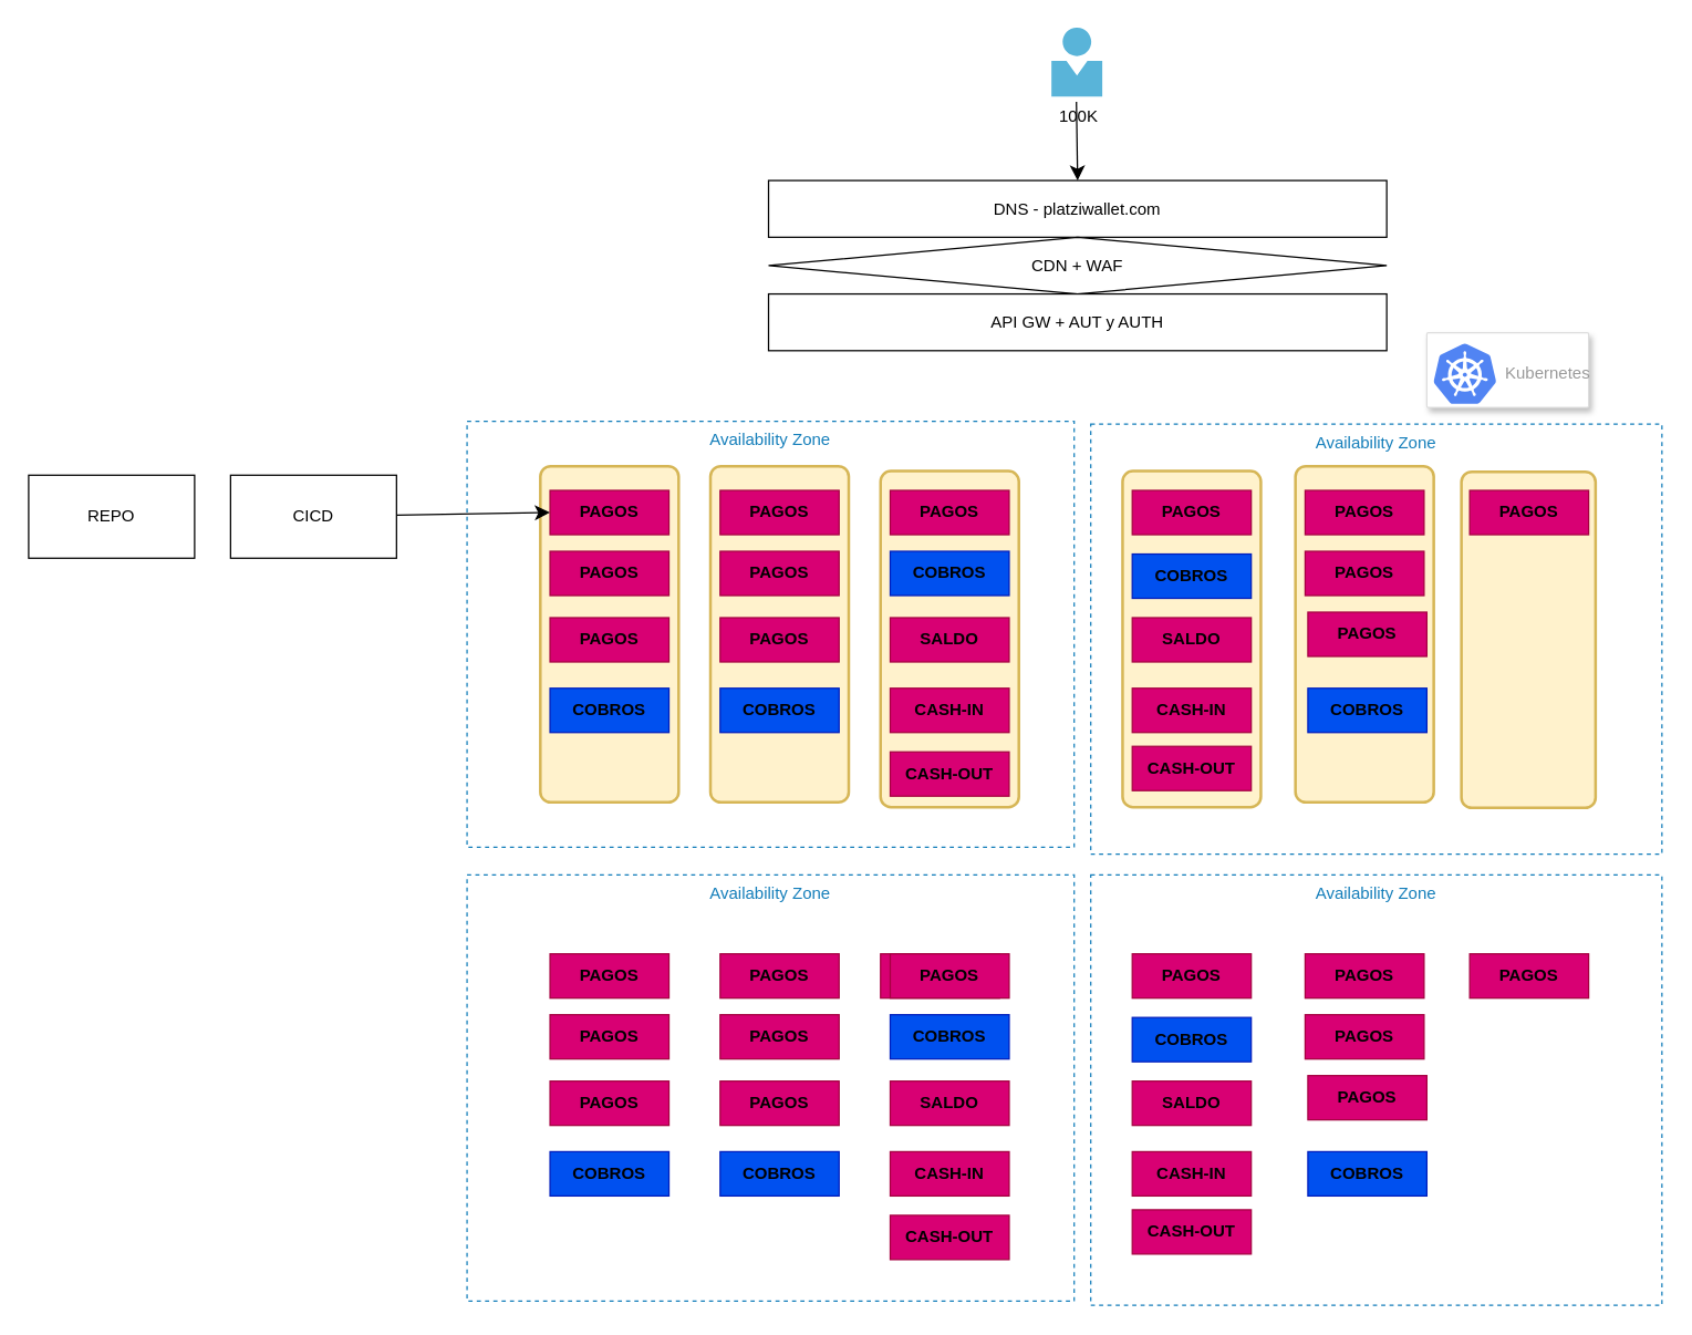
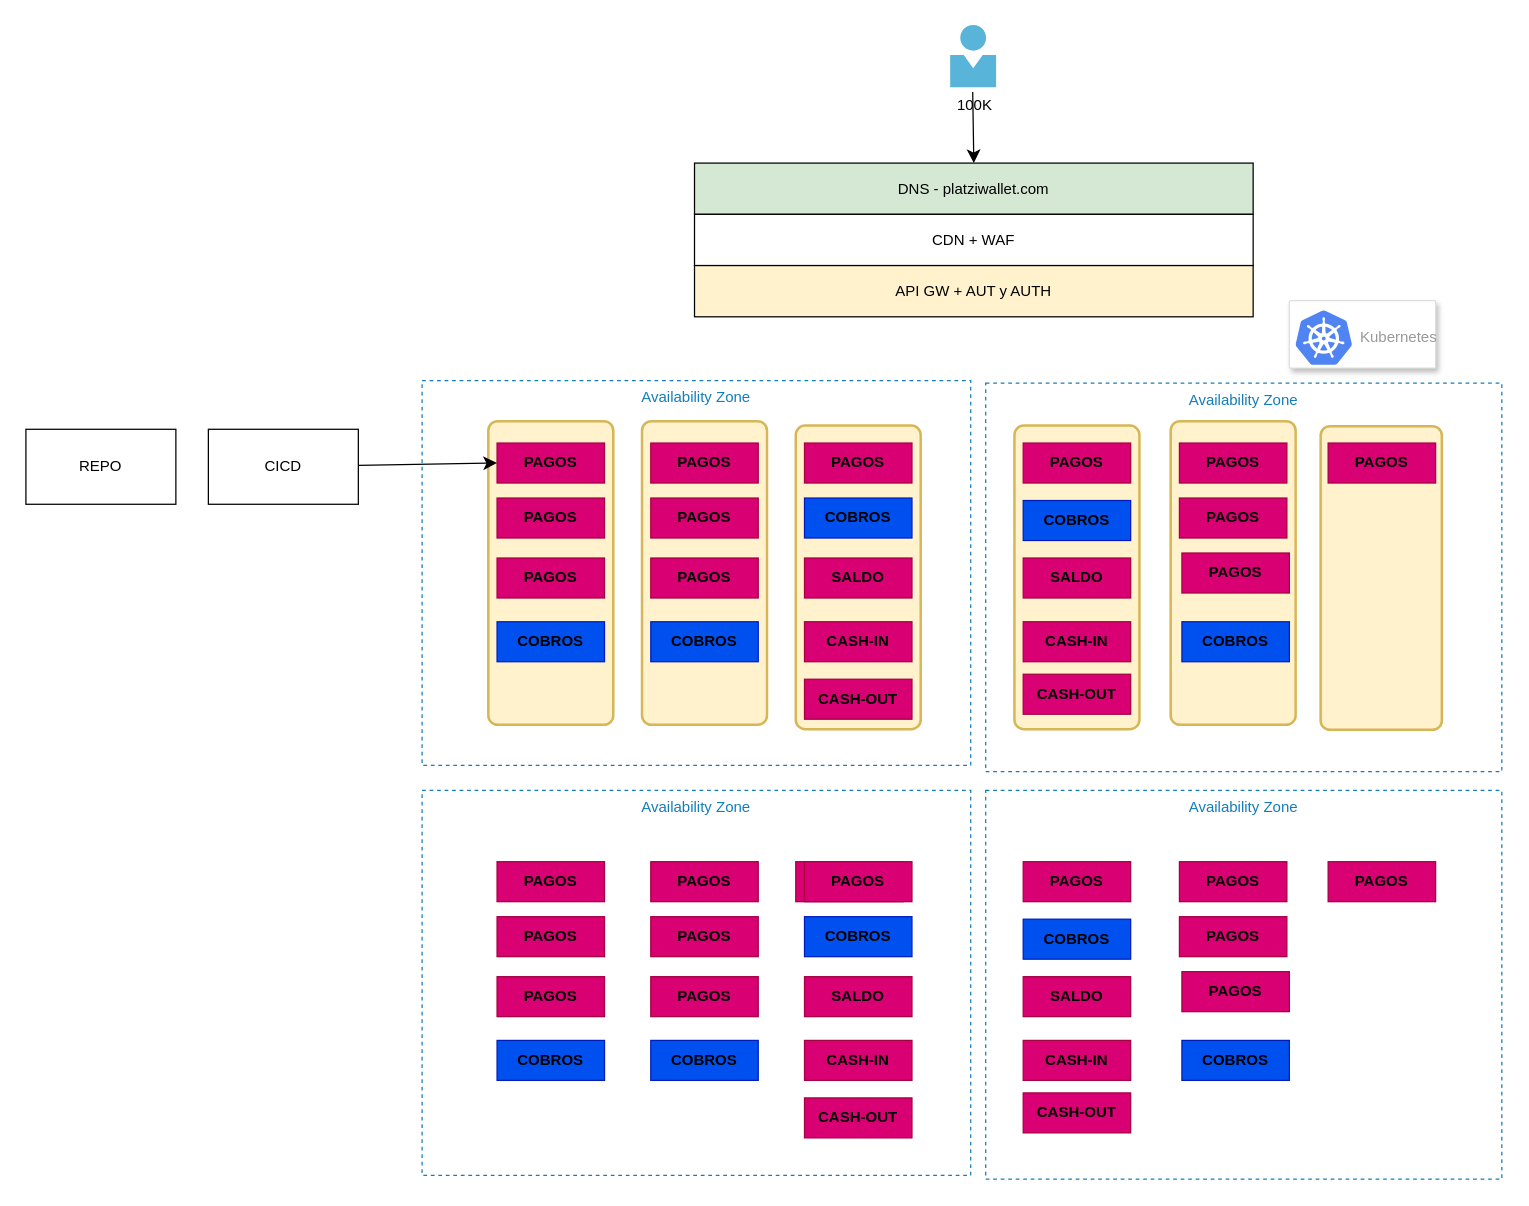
- <mxCell id="4" value="DNS - platziwallet.com" style="rounded=0;whiteSpace=wrap;html=1;" vertex="1" parent="1"><mxGeometry x="555" y="130" width="447" height="41" as="geometry" /></mxCell>
+ <mxCell id="4" value="DNS - platziwallet.com" style="rounded=0;whiteSpace=wrap;html=1;fillColor=#d5e8d4;" vertex="1" parent="1"><mxGeometry x="555" y="130" width="447" height="41" as="geometry" /></mxCell>
- <mxCell id="5" value="CDN + WAF" style="rhombus;whiteSpace=wrap;html=1;" vertex="1" parent="1"><mxGeometry x="555" y="171" width="447" height="41" as="geometry" /></mxCell>
+ <mxCell id="5" value="CDN + WAF" style="rounded=0;whiteSpace=wrap;html=1;" vertex="1" parent="1"><mxGeometry x="555" y="171" width="447" height="41" as="geometry" /></mxCell>
- <mxCell id="6" value="API GW + AUT y AUTH" style="rounded=0;whiteSpace=wrap;html=1;" vertex="1" parent="1"><mxGeometry x="555" y="212" width="447" height="41" as="geometry" /></mxCell>
+ <mxCell id="6" value="API GW + AUT y AUTH" style="rounded=0;whiteSpace=wrap;html=1;fillColor=#fff2cc;" vertex="1" parent="1"><mxGeometry x="555" y="212" width="447" height="41" as="geometry" /></mxCell>
